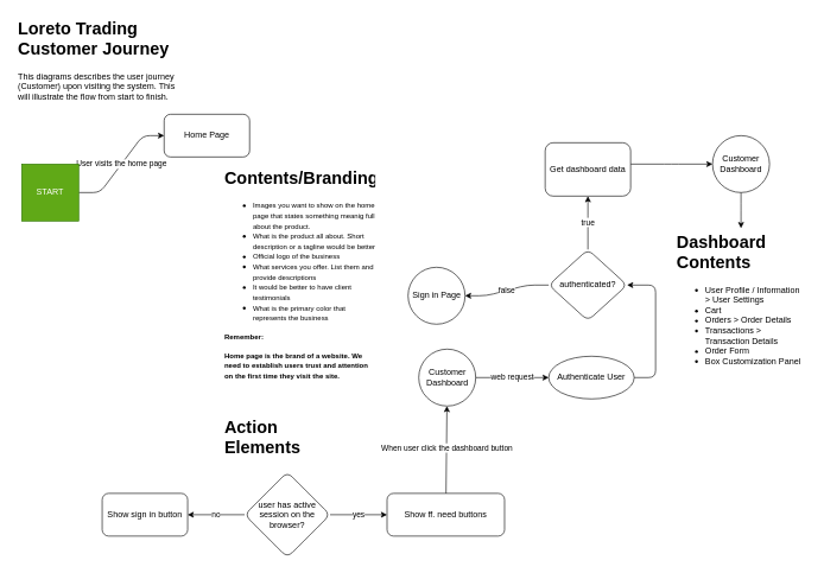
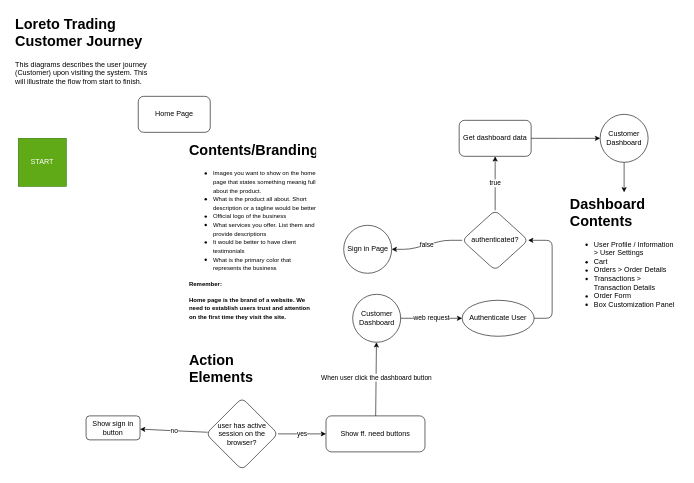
- <mxCell id="2" value="User visits the home page" style="edgeStyle=entityRelationEdgeStyle;html=1;" parent="1" source="3" target="16" edge="1"><mxGeometry relative="1" as="geometry"><mxPoint x="310" y="190" as="targetPoint" /></mxGeometry></mxCell>
- <mxCell id="23" value="Get dashboard data" style="rounded=1;whiteSpace=wrap;html=1;" parent="1" vertex="1"><mxGeometry x="765" y="200" width="120" height="75" as="geometry" /></mxCell>
+ <mxCell id="23" value="Get dashboard data" style="rounded=1;whiteSpace=wrap;html=1;" parent="1" vertex="1"><mxGeometry x="765" y="200" width="120" height="60" as="geometry" /></mxCell>
- <mxCell id="10" value="Show sign in button" style="rounded=1;whiteSpace=wrap;html=1;fillColor=none;" parent="1" vertex="1"><mxGeometry x="143" y="692.73" width="120" height="60" as="geometry" /></mxCell>
+ <mxCell id="10" value="Show sign in button" style="rounded=1;whiteSpace=wrap;html=1;fillColor=none;" parent="1" vertex="1"><mxGeometry x="143" y="692.73" width="90" height="40" as="geometry" /></mxCell>
